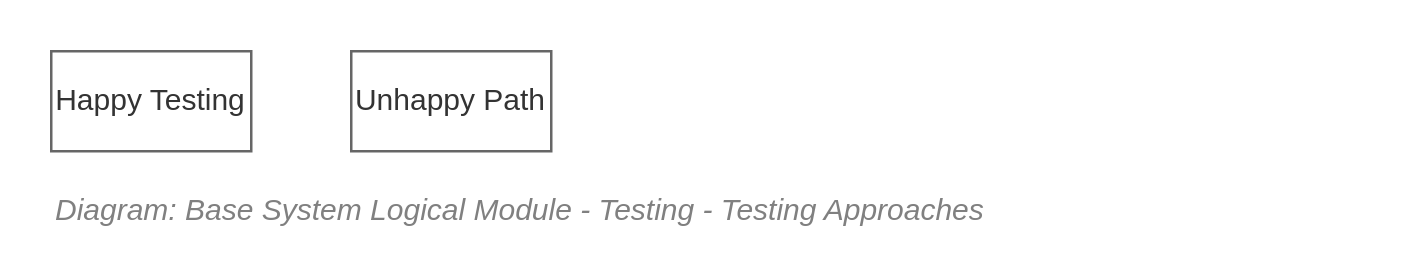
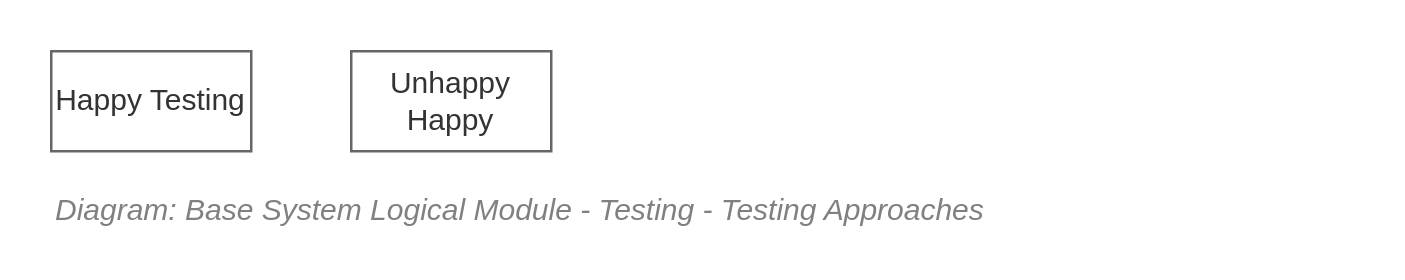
- <mxCell id="3" value="Unhappy Path" style="rounded=0;whiteSpace=wrap;html=1;strokeColor=#666666;strokeWidth=1;fillColor=none;fontSize=12;fontColor=#333333;align=center;" vertex="1" parent="1"><mxGeometry x="140" y="20" width="80" height="40" as="geometry" /></mxCell>
+ <mxCell id="3" value="Unhappy Happy" style="rounded=0;whiteSpace=wrap;html=1;strokeColor=#666666;strokeWidth=1;fillColor=none;fontSize=12;fontColor=#333333;align=center;" vertex="1" parent="1"><mxGeometry x="140" y="20" width="80" height="40" as="geometry" /></mxCell>
